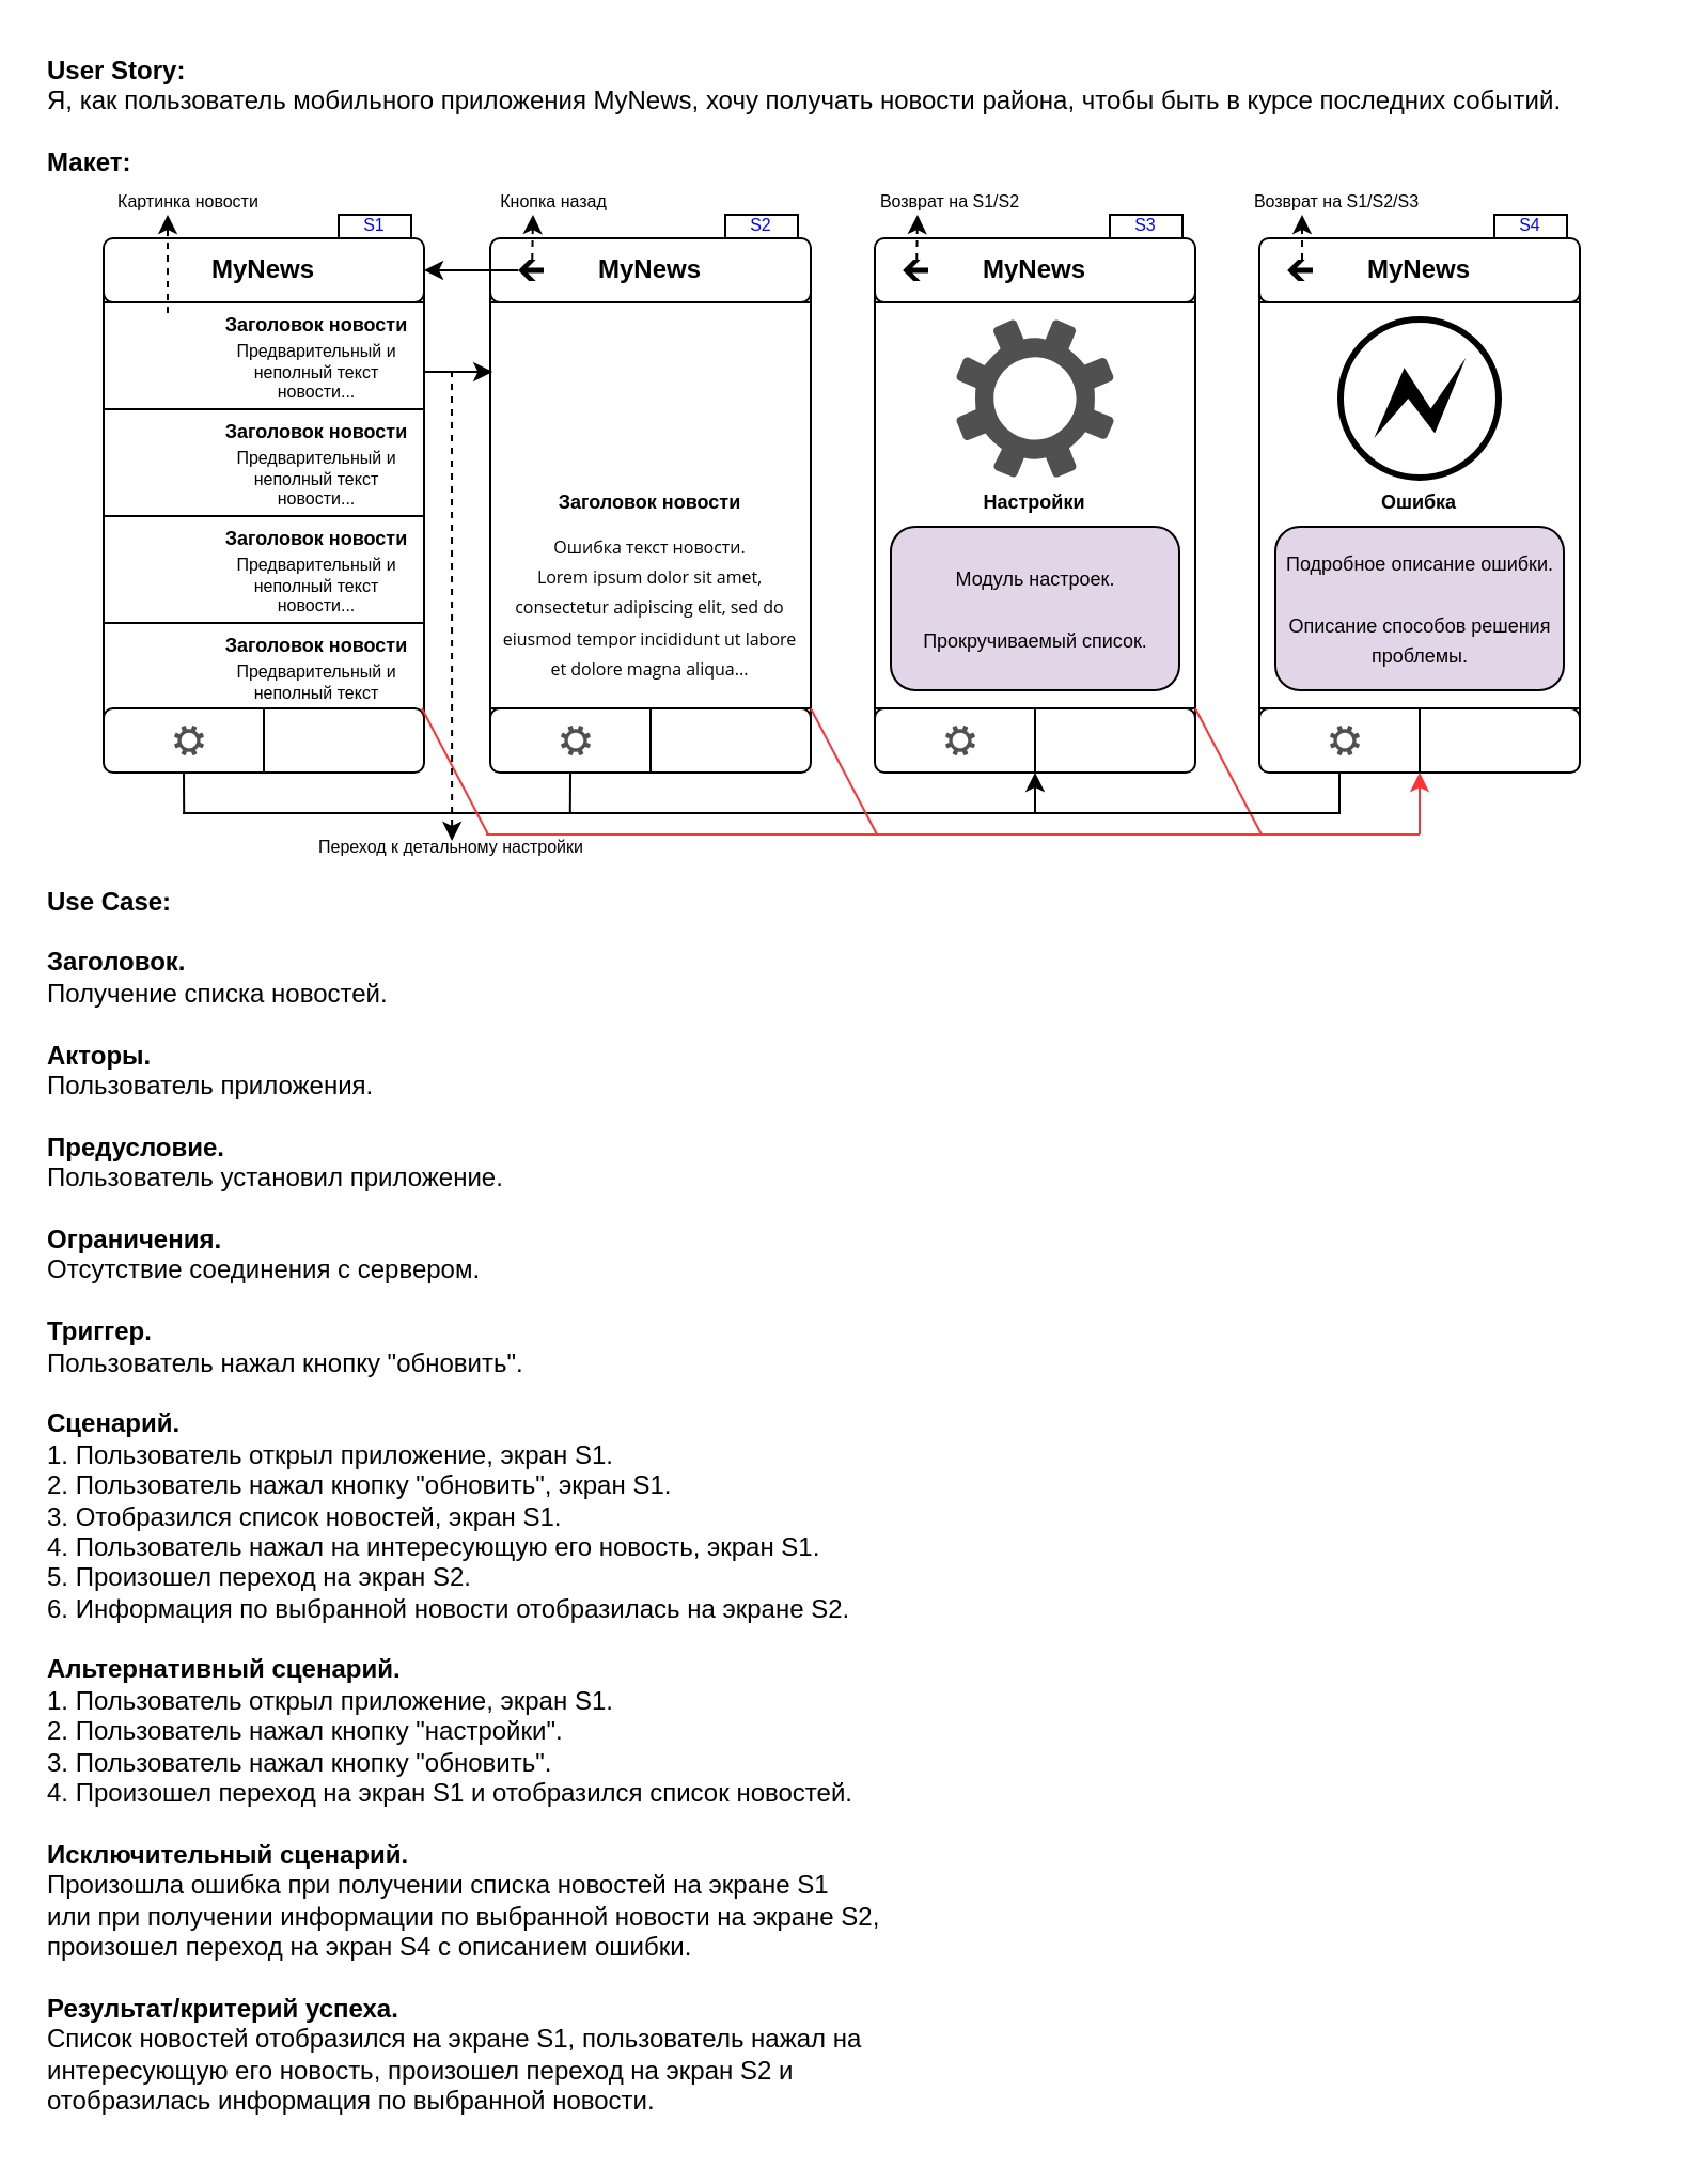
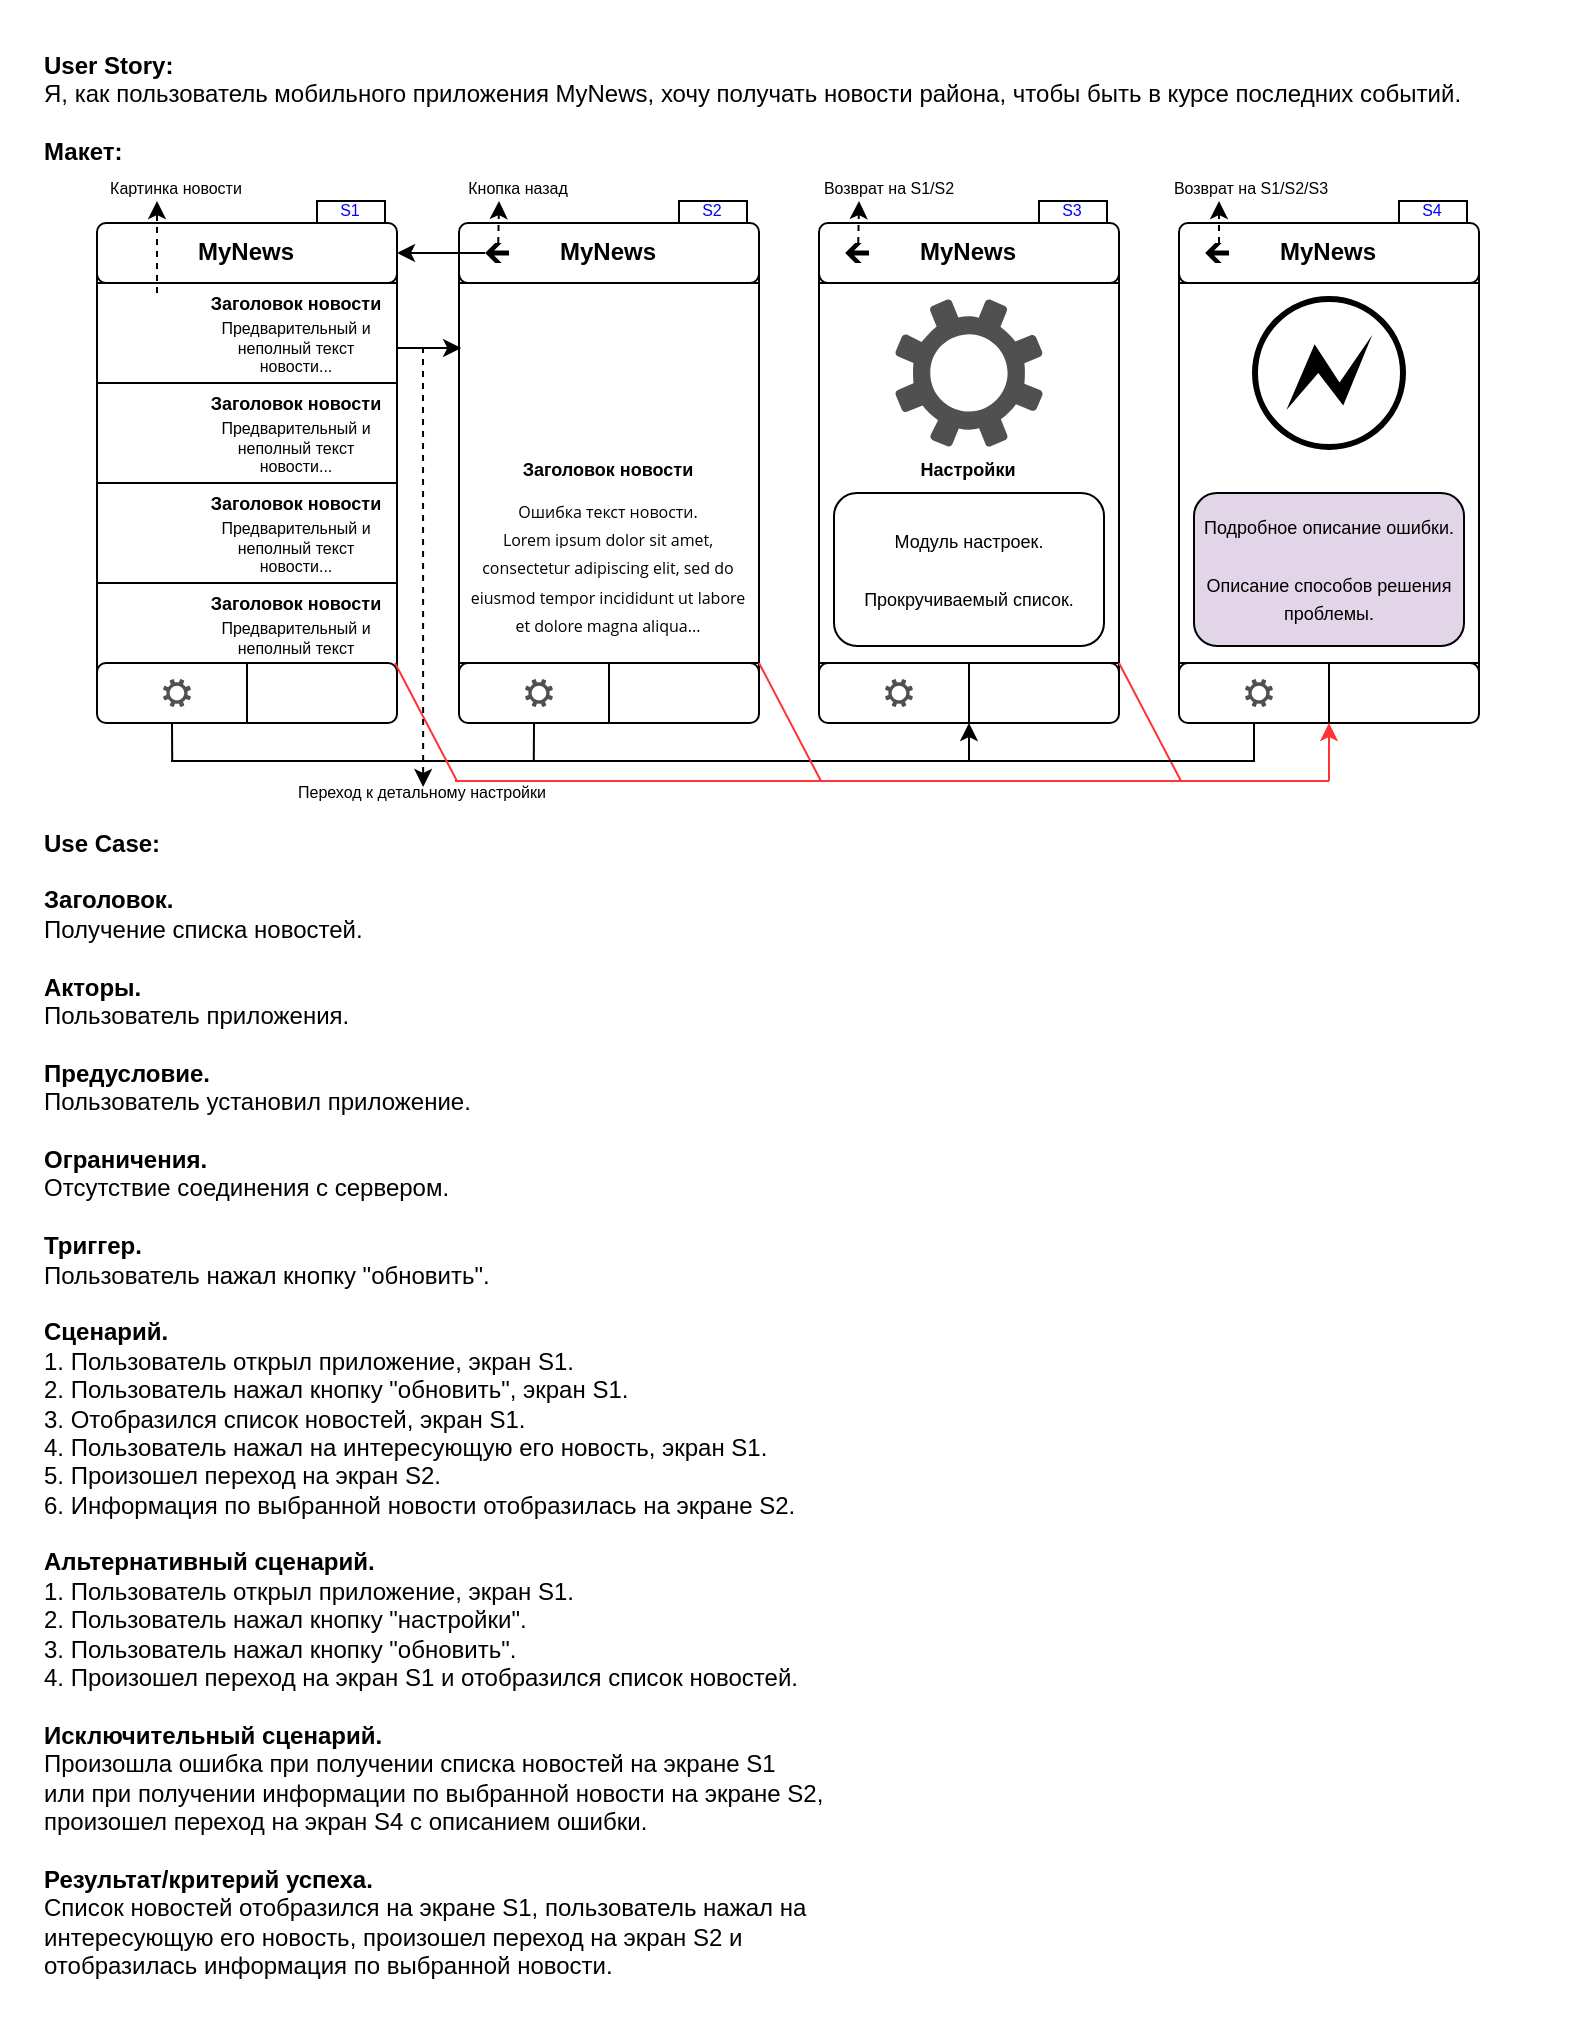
- <mxCell id="71" value="&lt;span style=&quot;font-size: 9px;&quot;&gt;&lt;b&gt;Ошибка&lt;/b&gt;&lt;/span&gt;" style="text;html=1;align=center;verticalAlign=middle;whiteSpace=wrap;rounded=0;" parent="1" vertex="1"><mxGeometry x="614" y="224" width="100" height="20" as="geometry" /></mxCell>
- <mxCell id="66" value="&lt;font style=&quot;font-size: 9px;&quot;&gt;Модуль настроек.&lt;/font&gt;&lt;div&gt;&lt;font style=&quot;font-size: 9px;&quot;&gt;&lt;br&gt;&lt;/font&gt;&lt;/div&gt;&lt;div&gt;&lt;span style=&quot;font-size: 9px;&quot;&gt;Прокручиваемый список.&lt;/span&gt;&lt;/div&gt;" style="rounded=1;whiteSpace=wrap;html=1;fillColor=#e1d5e7;" parent="1" vertex="1"><mxGeometry x="416.5" y="246" width="135" height="76.5" as="geometry" /></mxCell>
+ <mxCell id="66" value="&lt;font style=&quot;font-size: 9px;&quot;&gt;Модуль настроек.&lt;/font&gt;&lt;div&gt;&lt;font style=&quot;font-size: 9px;&quot;&gt;&lt;br&gt;&lt;/font&gt;&lt;/div&gt;&lt;div&gt;&lt;span style=&quot;font-size: 9px;&quot;&gt;Прокручиваемый список.&lt;/span&gt;&lt;/div&gt;" style="rounded=1;whiteSpace=wrap;html=1;" parent="1" vertex="1"><mxGeometry x="416.5" y="246" width="135" height="76.5" as="geometry" /></mxCell>
